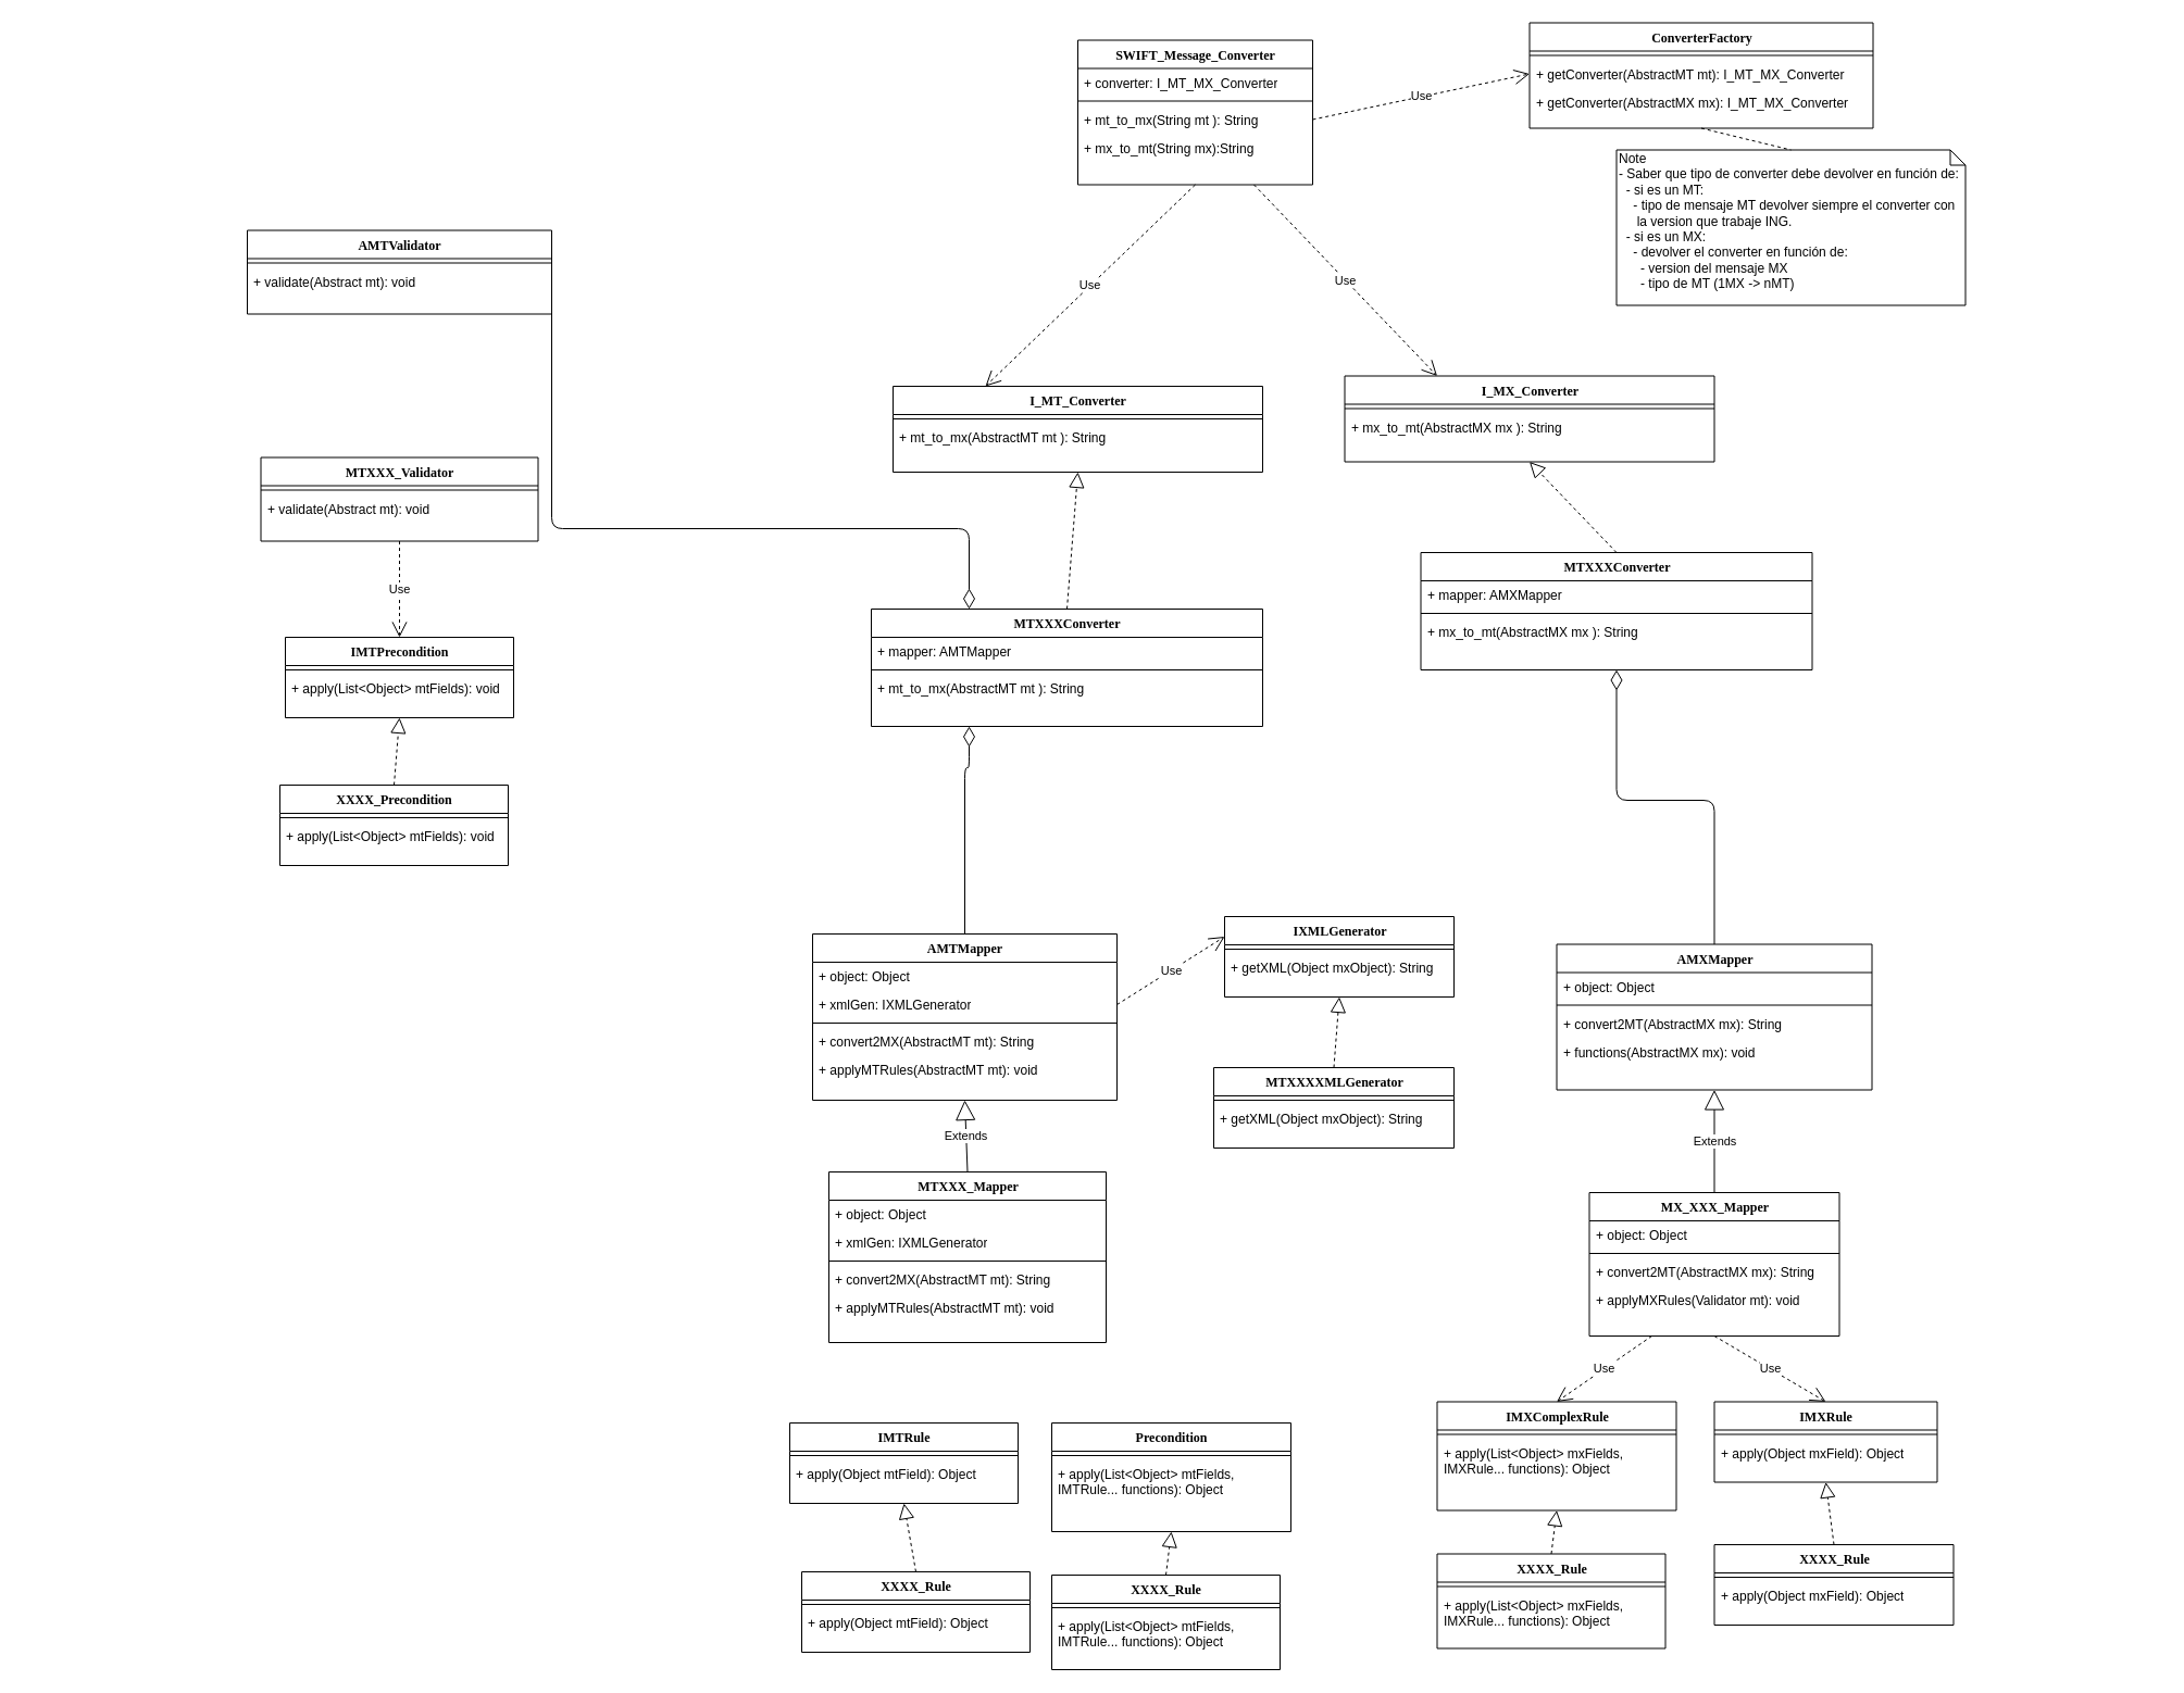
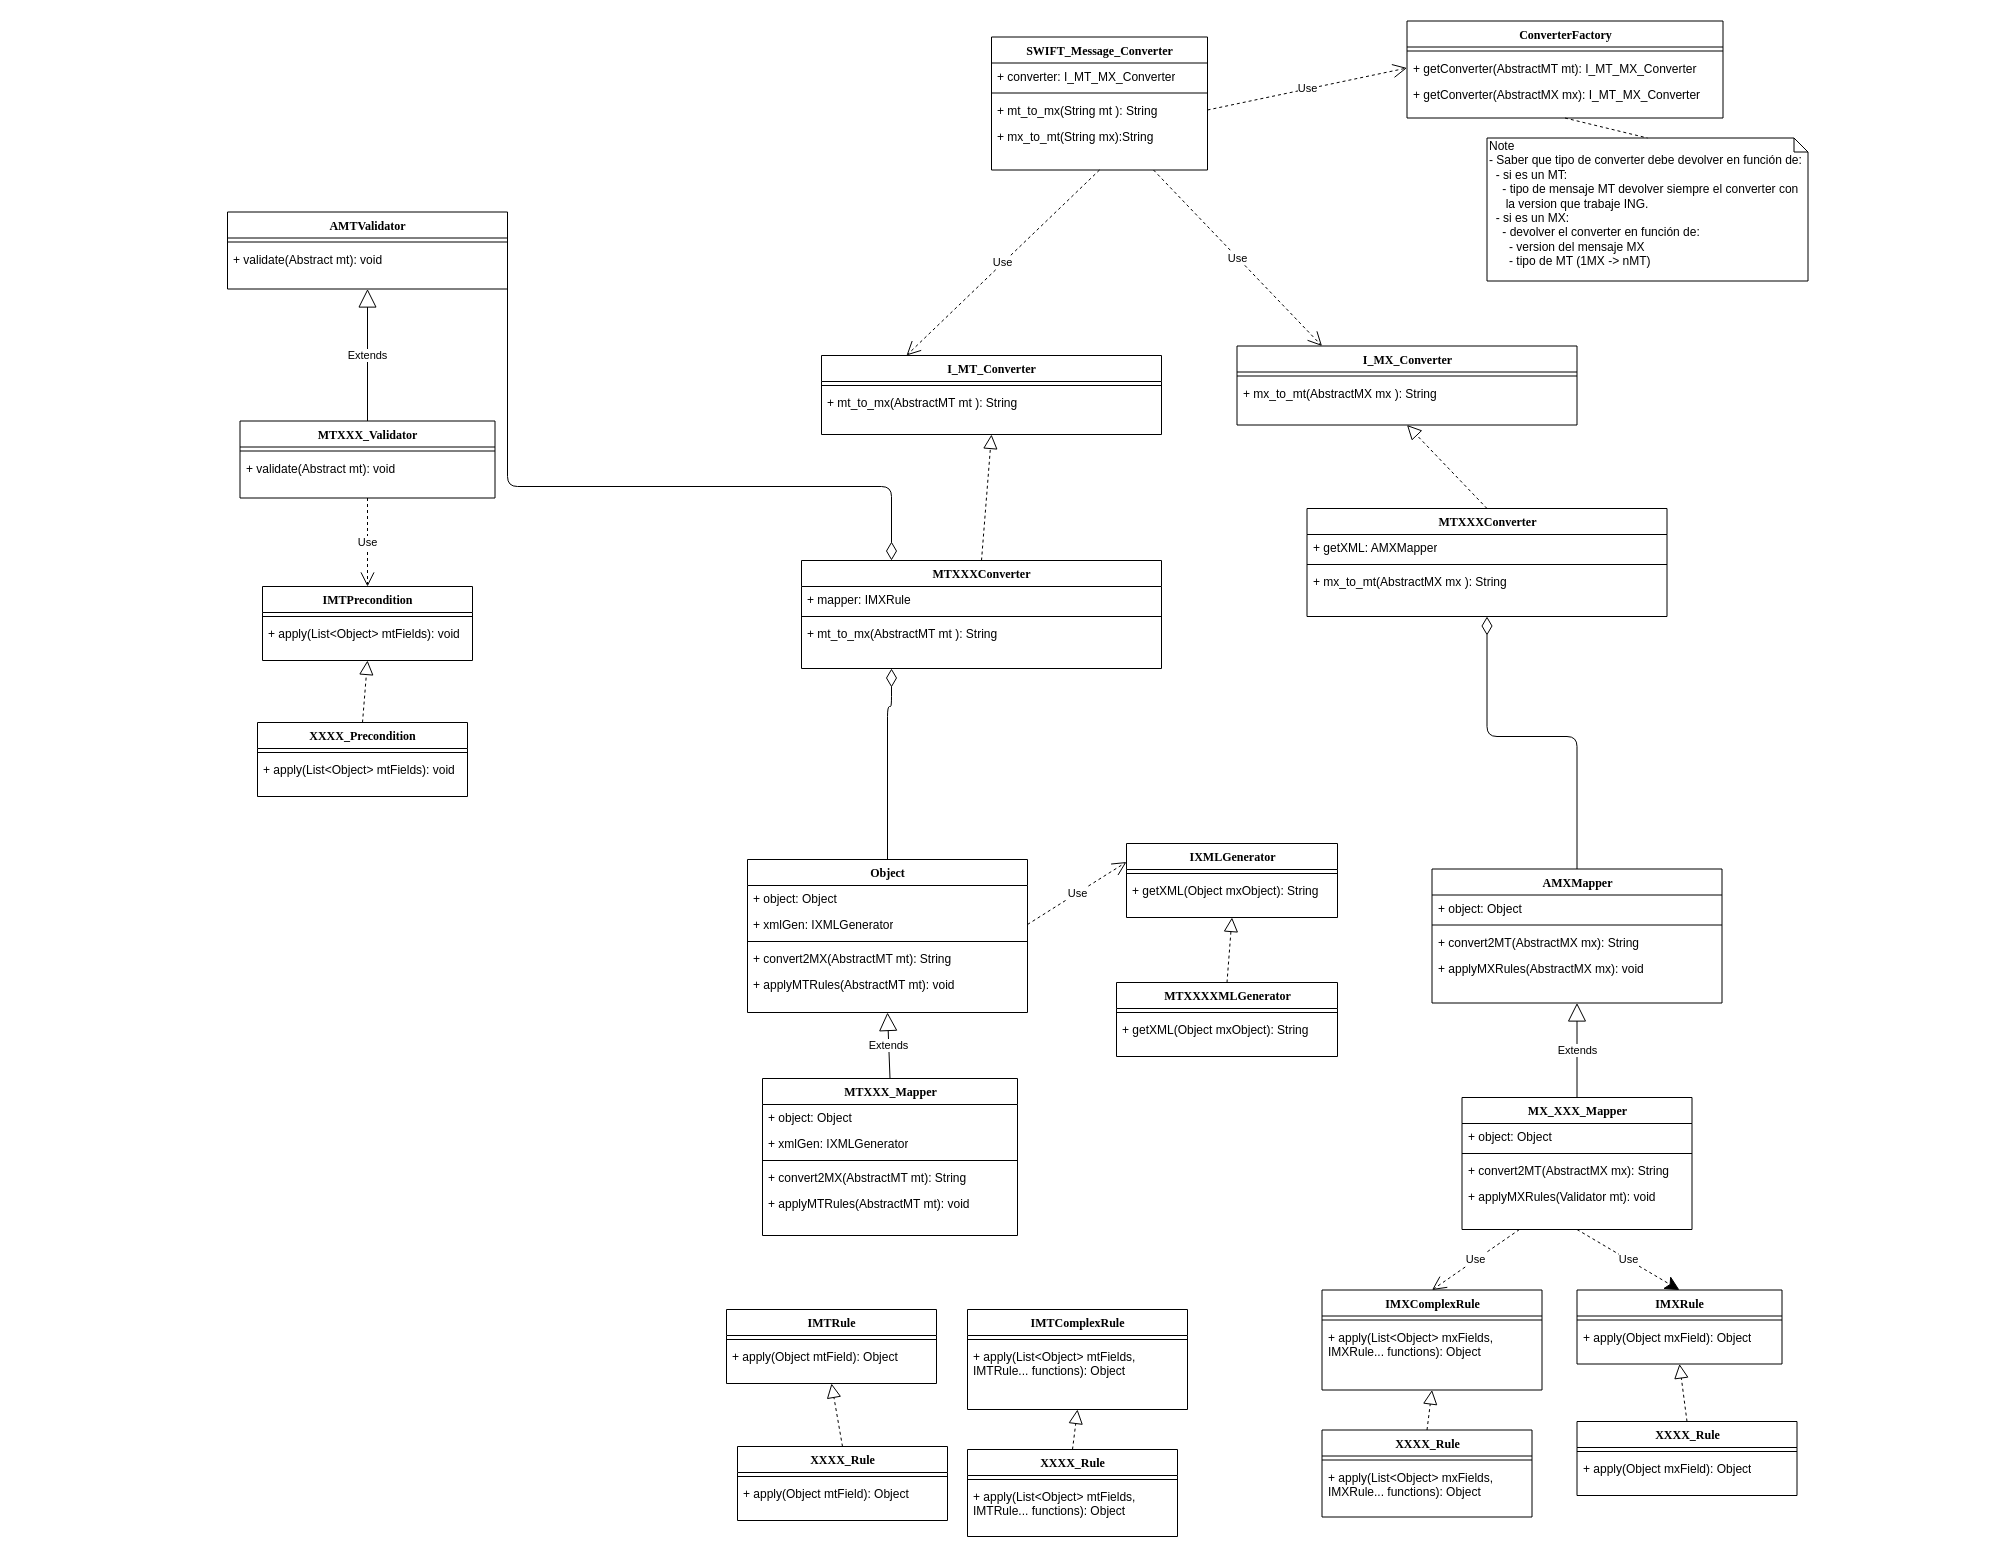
+ <mxCell id="103" value="Extends" style="endArrow=block;endSize=16;endFill=0;html=1;entryX=0.5;entryY=1;entryDx=0;entryDy=0;exitX=0.5;exitY=0;exitDx=0;exitDy=0;" edge="1" parent="1" source="100" target="97"><mxGeometry width="160" relative="1" as="geometry"><mxPoint x="247" y="375" as="sourcePoint" /><mxPoint x="407" y="375" as="targetPoint" /></mxGeometry></mxCell>
- <mxCell id="64" value="+ mapper: AMXMapper" style="text;html=1;strokeColor=none;fillColor=none;align=left;verticalAlign=top;spacingLeft=4;spacingRight=4;whiteSpace=wrap;overflow=hidden;rotatable=0;points=[[0,0.5],[1,0.5]];portConstraint=eastwest;" parent="63" vertex="1"><mxGeometry y="26" width="360" height="26" as="geometry" /></mxCell>
+ <mxCell id="64" value="+ getXML: AMXMapper" style="text;html=1;strokeColor=none;fillColor=none;align=left;verticalAlign=top;spacingLeft=4;spacingRight=4;whiteSpace=wrap;overflow=hidden;rotatable=0;points=[[0,0.5],[1,0.5]];portConstraint=eastwest;" parent="63" vertex="1"><mxGeometry y="26" width="360" height="26" as="geometry" /></mxCell>
- <mxCell id="13" value="+ mapper: AMTMapper" style="text;html=1;strokeColor=none;fillColor=none;align=left;verticalAlign=top;spacingLeft=4;spacingRight=4;whiteSpace=wrap;overflow=hidden;rotatable=0;points=[[0,0.5],[1,0.5]];portConstraint=eastwest;" parent="12" vertex="1"><mxGeometry y="26" width="360" height="26" as="geometry" /></mxCell>
+ <mxCell id="13" value="+ mapper: IMXRule" style="text;html=1;strokeColor=none;fillColor=none;align=left;verticalAlign=top;spacingLeft=4;spacingRight=4;whiteSpace=wrap;overflow=hidden;rotatable=0;points=[[0,0.5],[1,0.5]];portConstraint=eastwest;" parent="12" vertex="1"><mxGeometry y="26" width="360" height="26" as="geometry" /></mxCell>
- <mxCell id="16" value="AMTMapper" style="swimlane;html=1;fontStyle=1;align=center;verticalAlign=top;childLayout=stackLayout;horizontal=1;startSize=26;horizontalStack=0;resizeParent=1;resizeLast=0;collapsible=1;marginBottom=0;swimlaneFillColor=#ffffff;rounded=0;shadow=0;comic=0;labelBackgroundColor=none;strokeColor=#000000;strokeWidth=1;fillColor=none;fontFamily=Verdana;fontSize=12;fontColor=#000000;" parent="1" vertex="1"><mxGeometry x="747" y="859" width="280" height="153" as="geometry" /></mxCell>
+ <mxCell id="16" value="Object" style="swimlane;html=1;fontStyle=1;align=center;verticalAlign=top;childLayout=stackLayout;horizontal=1;startSize=26;horizontalStack=0;resizeParent=1;resizeLast=0;collapsible=1;marginBottom=0;swimlaneFillColor=#ffffff;rounded=0;shadow=0;comic=0;labelBackgroundColor=none;strokeColor=#000000;strokeWidth=1;fillColor=none;fontFamily=Verdana;fontSize=12;fontColor=#000000;" parent="1" vertex="1"><mxGeometry x="747" y="859" width="280" height="153" as="geometry" /></mxCell>
- <mxCell id="72" value="+ functions(AbstractMX mx): void" style="text;html=1;strokeColor=none;fillColor=none;align=left;verticalAlign=top;spacingLeft=4;spacingRight=4;whiteSpace=wrap;overflow=hidden;rotatable=0;points=[[0,0.5],[1,0.5]];portConstraint=eastwest;" parent="68" vertex="1"><mxGeometry y="86" width="290" height="26" as="geometry" /></mxCell>
+ <mxCell id="72" value="+ applyMXRules(AbstractMX mx): void" style="text;html=1;strokeColor=none;fillColor=none;align=left;verticalAlign=top;spacingLeft=4;spacingRight=4;whiteSpace=wrap;overflow=hidden;rotatable=0;points=[[0,0.5],[1,0.5]];portConstraint=eastwest;" parent="68" vertex="1"><mxGeometry y="86" width="290" height="26" as="geometry" /></mxCell>
- <mxCell id="48" value="Use" style="endArrow=open;endSize=12;dashed=1;html=1;entryX=0.5;entryY=0;entryDx=0;entryDy=0;exitX=0.5;exitY=1;exitDx=0;exitDy=0;" parent="1" source="74" target="45" edge="1"><mxGeometry width="160" relative="1" as="geometry"><mxPoint x="1661" y="1446.5" as="sourcePoint" /><mxPoint x="1540.5" y="1610.5" as="targetPoint" /></mxGeometry></mxCell>
+ <mxCell id="48" value="Use" style="endArrow=classic;endSize=12;dashed=1;html=1;entryX=0.5;entryY=0;entryDx=0;entryDy=0;exitX=0.5;exitY=1;exitDx=0;exitDy=0;" parent="1" source="74" target="45" edge="1"><mxGeometry width="160" relative="1" as="geometry"><mxPoint x="1661" y="1446.5" as="sourcePoint" /><mxPoint x="1540.5" y="1610.5" as="targetPoint" /></mxGeometry></mxCell>
- <mxCell id="81" value="Precondition" style="swimlane;html=1;fontStyle=1;align=center;verticalAlign=top;childLayout=stackLayout;horizontal=1;startSize=26;horizontalStack=0;resizeParent=1;resizeLast=0;collapsible=1;marginBottom=0;swimlaneFillColor=#ffffff;rounded=0;shadow=0;comic=0;labelBackgroundColor=none;strokeColor=#000000;strokeWidth=1;fillColor=none;fontFamily=Verdana;fontSize=12;fontColor=#000000;" vertex="1" parent="1"><mxGeometry x="967" y="1309" width="220" height="100" as="geometry" /></mxCell>
+ <mxCell id="81" value="IMTComplexRule" style="swimlane;html=1;fontStyle=1;align=center;verticalAlign=top;childLayout=stackLayout;horizontal=1;startSize=26;horizontalStack=0;resizeParent=1;resizeLast=0;collapsible=1;marginBottom=0;swimlaneFillColor=#ffffff;rounded=0;shadow=0;comic=0;labelBackgroundColor=none;strokeColor=#000000;strokeWidth=1;fillColor=none;fontFamily=Verdana;fontSize=12;fontColor=#000000;" vertex="1" parent="1"><mxGeometry x="967" y="1309" width="220" height="100" as="geometry" /></mxCell>
